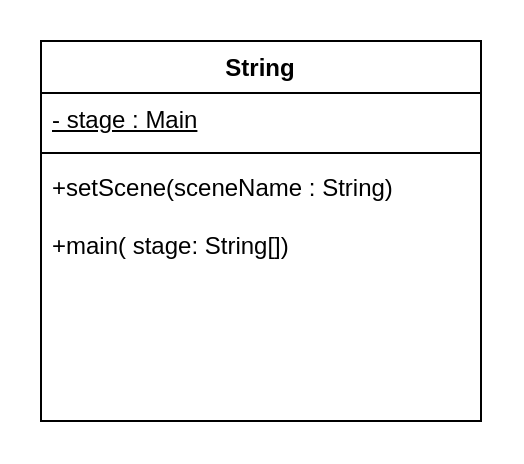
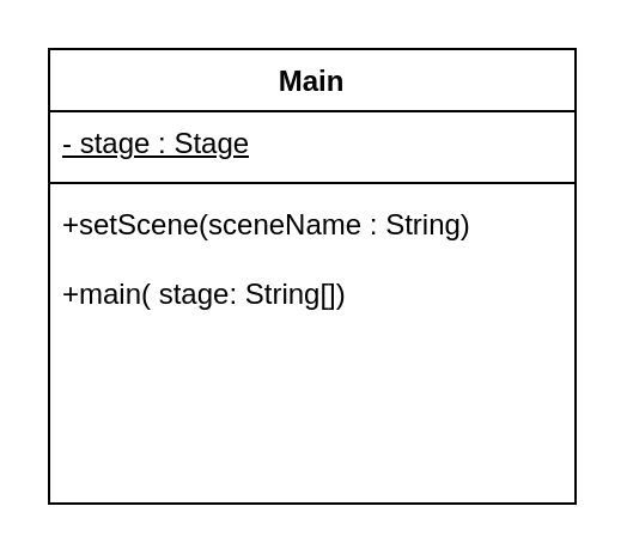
- <mxCell id="2" value="String" style="swimlane;fontStyle=1;align=center;verticalAlign=top;childLayout=stackLayout;horizontal=1;startSize=26;horizontalStack=0;resizeParent=1;resizeParentMax=0;resizeLast=0;collapsible=1;marginBottom=0;whiteSpace=wrap;html=1;" parent="1" vertex="1"><mxGeometry x="20" y="20" width="220" height="190" as="geometry" /></mxCell>
+ <mxCell id="2" value="Main" style="swimlane;fontStyle=1;align=center;verticalAlign=top;childLayout=stackLayout;horizontal=1;startSize=26;horizontalStack=0;resizeParent=1;resizeParentMax=0;resizeLast=0;collapsible=1;marginBottom=0;whiteSpace=wrap;html=1;" parent="1" vertex="1"><mxGeometry x="20" y="20" width="220" height="190" as="geometry" /></mxCell>
- <mxCell id="3" value="&lt;u&gt;- stage : Main&lt;/u&gt;" style="text;strokeColor=none;fillColor=none;align=left;verticalAlign=top;spacingLeft=4;spacingRight=4;overflow=hidden;rotatable=0;points=[[0,0.5],[1,0.5]];portConstraint=eastwest;whiteSpace=wrap;html=1;" parent="2" vertex="1"><mxGeometry y="26" width="220" height="26" as="geometry" /></mxCell>
+ <mxCell id="3" value="&lt;u&gt;- stage : Stage&lt;/u&gt;" style="text;strokeColor=none;fillColor=none;align=left;verticalAlign=top;spacingLeft=4;spacingRight=4;overflow=hidden;rotatable=0;points=[[0,0.5],[1,0.5]];portConstraint=eastwest;whiteSpace=wrap;html=1;" parent="2" vertex="1"><mxGeometry y="26" width="220" height="26" as="geometry" /></mxCell>
